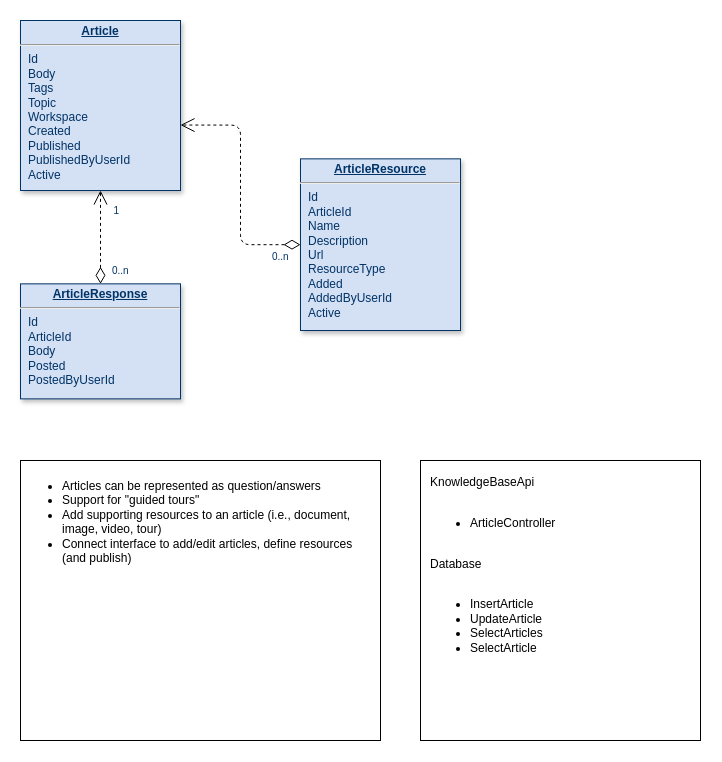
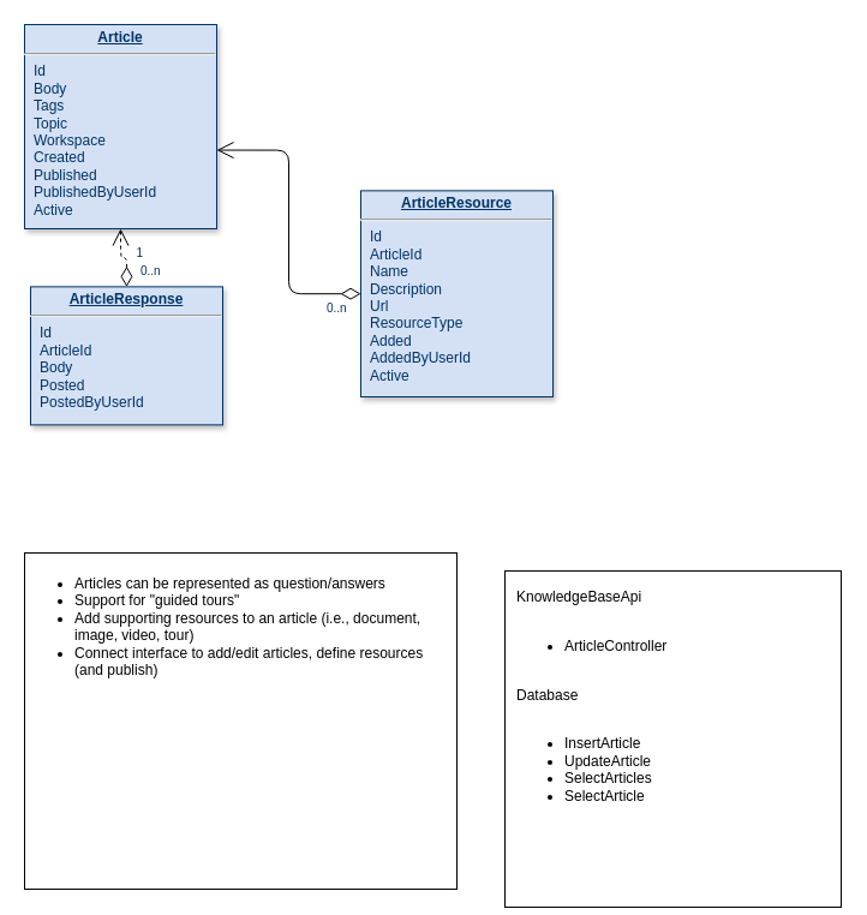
- <mxCell id="6" value="" style="endArrow=open;endSize=12;startArrow=diamondThin;startSize=14;startFill=0;edgeStyle=orthogonalEdgeStyle;entryX=1;entryY=0.615;entryDx=0;entryDy=0;entryPerimeter=0;exitX=0;exitY=0.5;exitDx=0;exitDy=0;dashed=1;" parent="1" source="3" target="5" edge="1"><mxGeometry y="178.36" as="geometry"><mxPoint y="158.36" as="sourcePoint" x="-20" /><mxPoint x="140" y="158.36" as="targetPoint" /></mxGeometry></mxCell>
+ <mxCell id="6" value="" style="endArrow=open;endSize=12;startArrow=diamondThin;startSize=14;startFill=0;edgeStyle=orthogonalEdgeStyle;entryX=1;entryY=0.615;entryDx=0;entryDy=0;entryPerimeter=0;exitX=0;exitY=0.5;exitDx=0;exitDy=0;" parent="1" source="3" target="5" edge="1"><mxGeometry y="178.36" as="geometry"><mxPoint y="158.36" as="sourcePoint" x="-20" /><mxPoint x="140" y="158.36" as="targetPoint" /></mxGeometry></mxCell>
- <mxCell id="4" value="&lt;p style=&quot;margin: 0px ; margin-top: 4px ; text-align: center ; text-decoration: underline&quot;&gt;&lt;strong&gt;ArticleResponse&lt;/strong&gt;&lt;/p&gt;&lt;hr&gt;&lt;p style=&quot;margin: 0px ; margin-left: 8px&quot;&gt;Id&lt;/p&gt;&lt;p style=&quot;margin: 0px ; margin-left: 8px&quot;&gt;ArticleId&lt;/p&gt;&lt;p style=&quot;margin: 0px ; margin-left: 8px&quot;&gt;Body&lt;/p&gt;&lt;p style=&quot;margin: 0px ; margin-left: 8px&quot;&gt;Posted&lt;/p&gt;&lt;p style=&quot;margin: 0px ; margin-left: 8px&quot;&gt;PostedByUserId&lt;/p&gt;" style="verticalAlign=top;align=left;overflow=fill;fontSize=12;fontFamily=Helvetica;html=1;strokeColor=#003366;shadow=1;fillColor=#D4E1F5;fontColor=#003366" parent="1" vertex="1"><mxGeometry x="20" y="283.36" width="160" height="115" as="geometry" /></mxCell>
+ <mxCell id="4" value="&lt;p style=&quot;margin: 0px ; margin-top: 4px ; text-align: center ; text-decoration: underline&quot;&gt;&lt;strong&gt;ArticleResponse&lt;/strong&gt;&lt;/p&gt;&lt;hr&gt;&lt;p style=&quot;margin: 0px ; margin-left: 8px&quot;&gt;Id&lt;/p&gt;&lt;p style=&quot;margin: 0px ; margin-left: 8px&quot;&gt;ArticleId&lt;/p&gt;&lt;p style=&quot;margin: 0px ; margin-left: 8px&quot;&gt;Body&lt;/p&gt;&lt;p style=&quot;margin: 0px ; margin-left: 8px&quot;&gt;Posted&lt;/p&gt;&lt;p style=&quot;margin: 0px ; margin-left: 8px&quot;&gt;PostedByUserId&lt;/p&gt;" style="verticalAlign=top;align=left;overflow=fill;fontSize=12;fontFamily=Helvetica;html=1;strokeColor=#003366;shadow=1;fillColor=#D4E1F5;fontColor=#003366" parent="1" vertex="1"><mxGeometry x="25" y="238.36" width="160" height="115" as="geometry" /></mxCell>
- <mxCell id="2" value="KnowledgeBaseApi&lt;br&gt;&lt;br&gt;&lt;ul&gt;&lt;li&gt;ArticleController&lt;/li&gt;&lt;/ul&gt;&lt;div&gt;&lt;br&gt;&lt;/div&gt;&lt;div&gt;Database&lt;/div&gt;&lt;div&gt;&lt;br&gt;&lt;/div&gt;&lt;div&gt;&lt;ul&gt;&lt;li&gt;InsertArticle&lt;/li&gt;&lt;li&gt;UpdateArticle&lt;/li&gt;&lt;li&gt;SelectArticles&lt;/li&gt;&lt;li&gt;SelectArticle&lt;/li&gt;&lt;/ul&gt;&lt;/div&gt;" style="whiteSpace=wrap;html=1;aspect=fixed;align=left;verticalAlign=top;spacing=10;" vertex="1" parent="1"><mxGeometry x="420" y="460" width="280" height="280" as="geometry" /></mxCell>
+ <mxCell id="2" value="KnowledgeBaseApi&lt;br&gt;&lt;br&gt;&lt;ul&gt;&lt;li&gt;ArticleController&lt;/li&gt;&lt;/ul&gt;&lt;div&gt;&lt;br&gt;&lt;/div&gt;&lt;div&gt;Database&lt;/div&gt;&lt;div&gt;&lt;br&gt;&lt;/div&gt;&lt;div&gt;&lt;ul&gt;&lt;li&gt;InsertArticle&lt;/li&gt;&lt;li&gt;UpdateArticle&lt;/li&gt;&lt;li&gt;SelectArticles&lt;/li&gt;&lt;li&gt;SelectArticle&lt;/li&gt;&lt;/ul&gt;&lt;/div&gt;" style="whiteSpace=wrap;html=1;aspect=fixed;align=left;verticalAlign=top;spacing=10;" vertex="1" parent="1"><mxGeometry x="420" y="475" width="280" height="280" as="geometry" /></mxCell>
